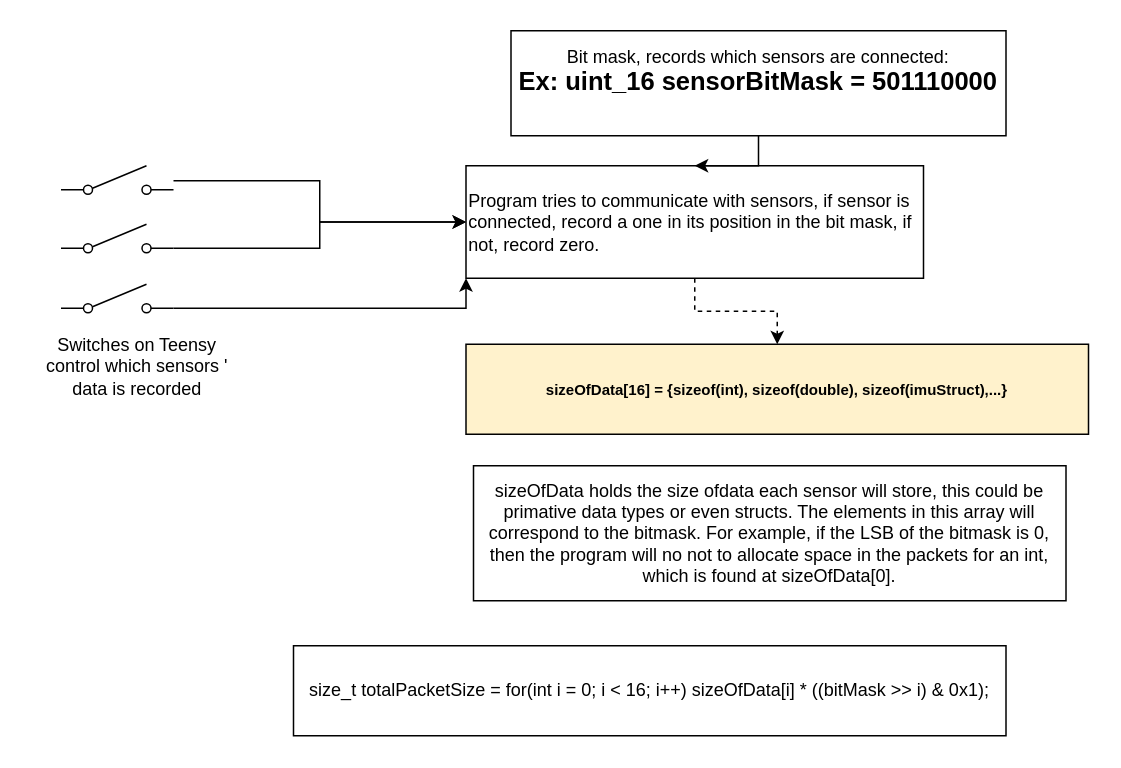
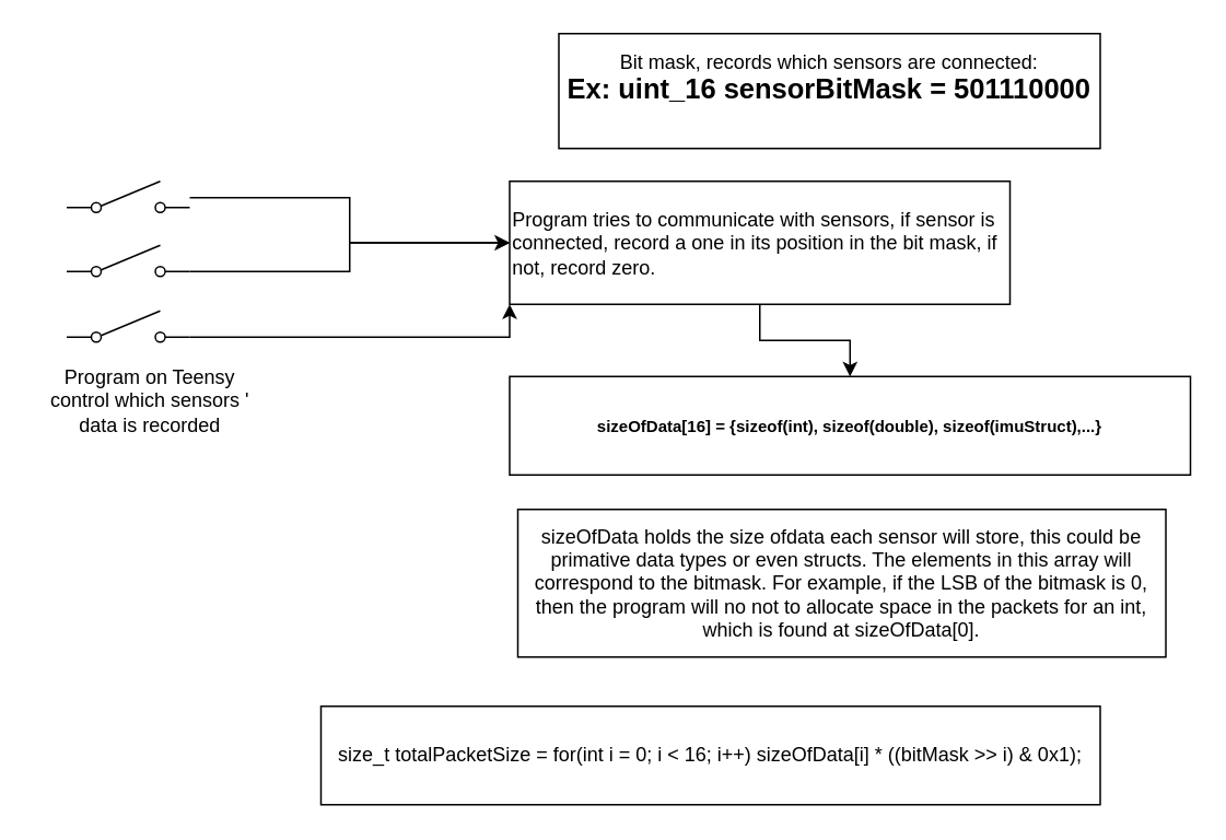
- <mxCell id="11" style="edgeStyle=orthogonalEdgeStyle;rounded=0;orthogonalLoop=1;jettySize=auto;html=1;" edge="1" parent="1" source="12" target="10"><mxGeometry relative="1" as="geometry" /></mxCell>
- <mxCell id="9" style="edgeStyle=orthogonalEdgeStyle;rounded=0;orthogonalLoop=1;jettySize=auto;html=1;entryX=0.5;entryY=0;entryDx=0;entryDy=0;dashed=1;" edge="1" parent="1" source="10" target="13"><mxGeometry relative="1" as="geometry" /></mxCell>
+ <mxCell id="9" style="edgeStyle=orthogonalEdgeStyle;rounded=0;orthogonalLoop=1;jettySize=auto;html=1;entryX=0.5;entryY=0;entryDx=0;entryDy=0;" edge="1" parent="1" source="10" target="13"><mxGeometry relative="1" as="geometry" /></mxCell>
- <mxCell id="8" value="Switches on Teensy control which sensors ' data is recorded" style="text;html=1;align=center;verticalAlign=middle;whiteSpace=wrap;rounded=0;" vertex="1" parent="1"><mxGeometry x="20" y="229" width="142" height="30" as="geometry" /></mxCell>
+ <mxCell id="8" value="Program on Teensy control which sensors ' data is recorded" style="text;html=1;align=center;verticalAlign=middle;whiteSpace=wrap;rounded=0;" vertex="1" parent="1"><mxGeometry x="20" y="229" width="142" height="30" as="geometry" /></mxCell>
- <mxCell id="13" value="&lt;font size=&quot;1&quot;&gt;&lt;b&gt;sizeOfData[16] = {sizeof(int), sizeof(double), sizeof(imuStruct),...}&lt;/b&gt;&lt;/font&gt;" style="rounded=0;whiteSpace=wrap;html=1;fillColor=#fff2cc;" vertex="1" parent="1"><mxGeometry x="310" y="229" width="415" height="60" as="geometry" /></mxCell>
+ <mxCell id="13" value="&lt;font size=&quot;1&quot;&gt;&lt;b&gt;sizeOfData[16] = {sizeof(int), sizeof(double), sizeof(imuStruct),...}&lt;/b&gt;&lt;/font&gt;" style="rounded=0;whiteSpace=wrap;html=1;" vertex="1" parent="1"><mxGeometry x="310" y="229" width="415" height="60" as="geometry" /></mxCell>
